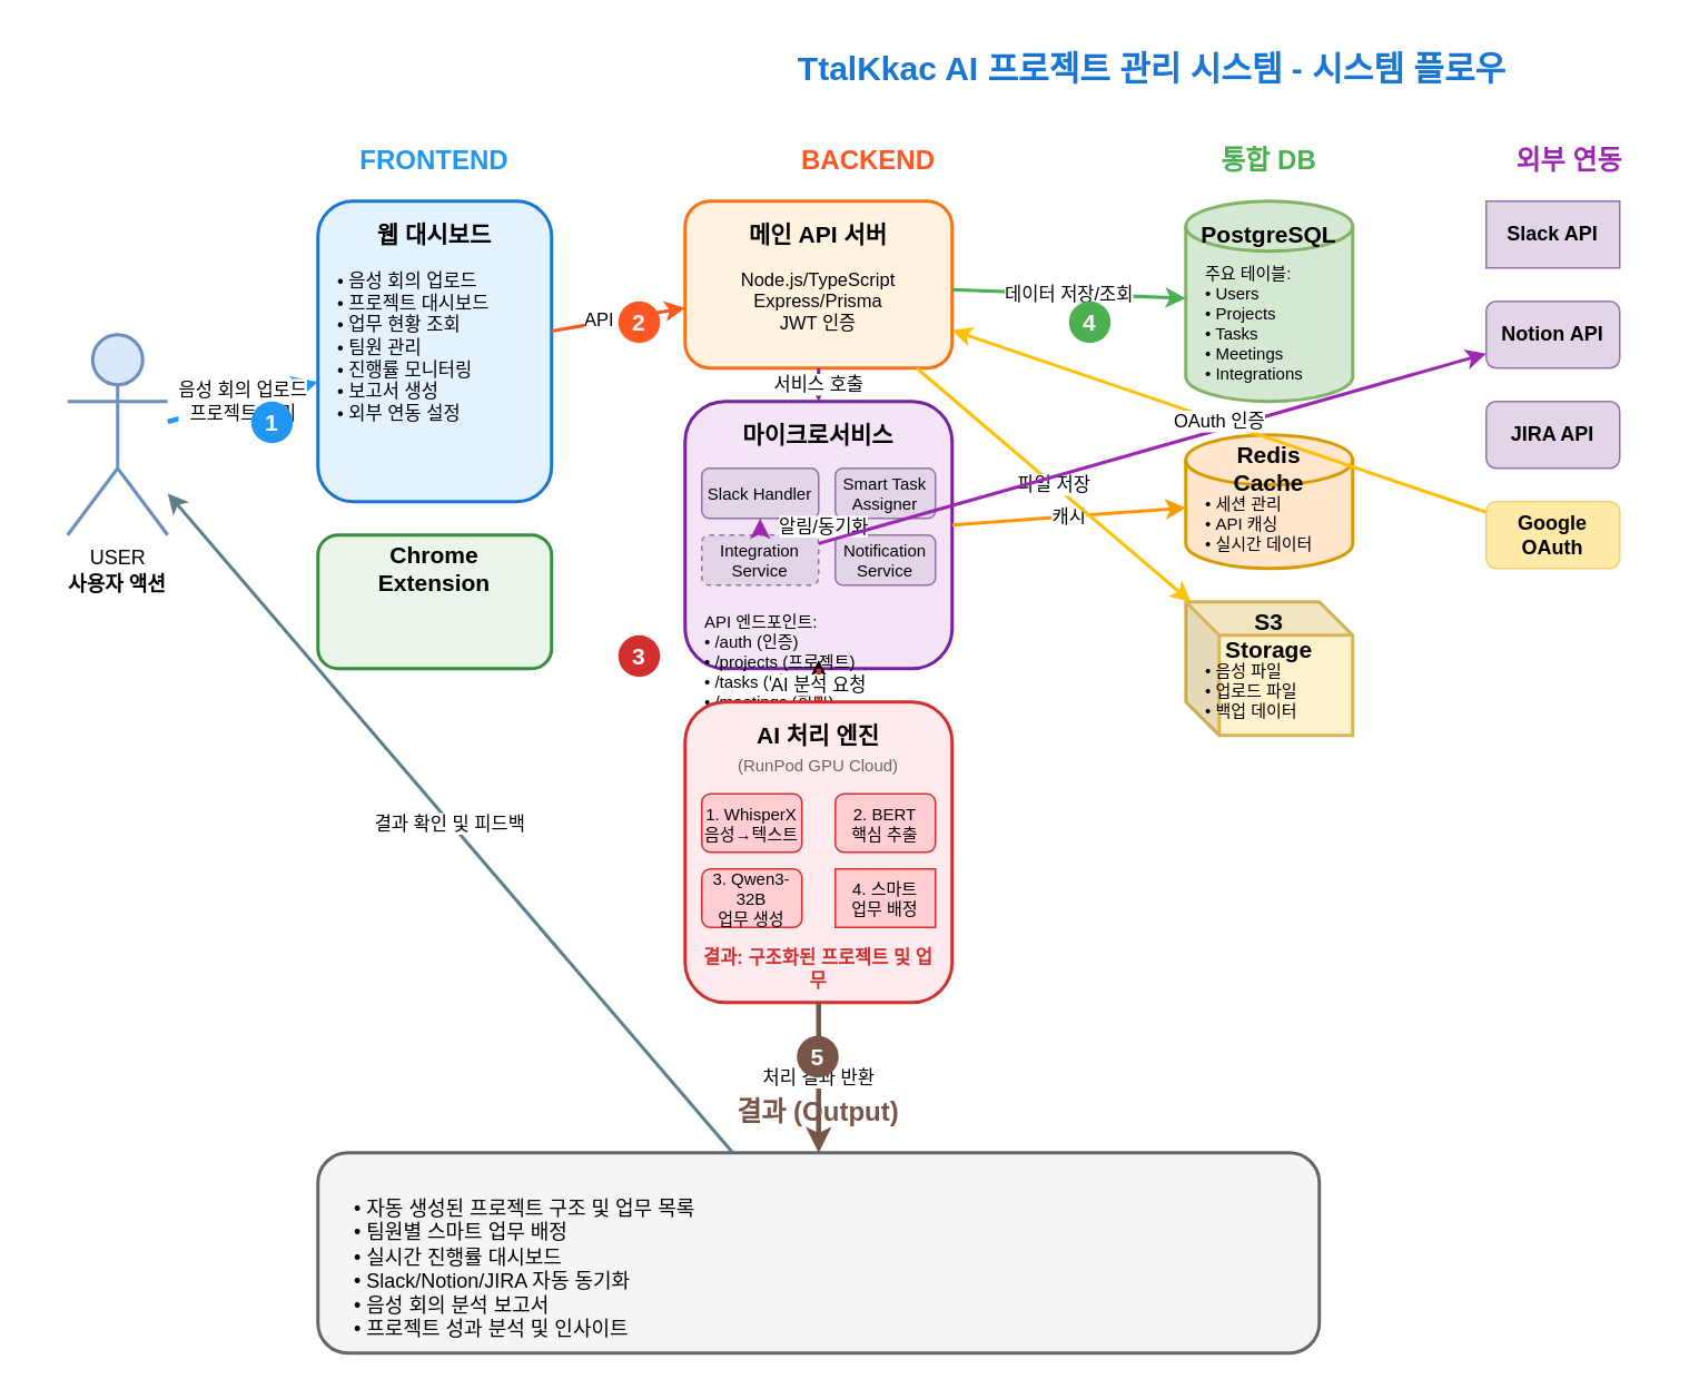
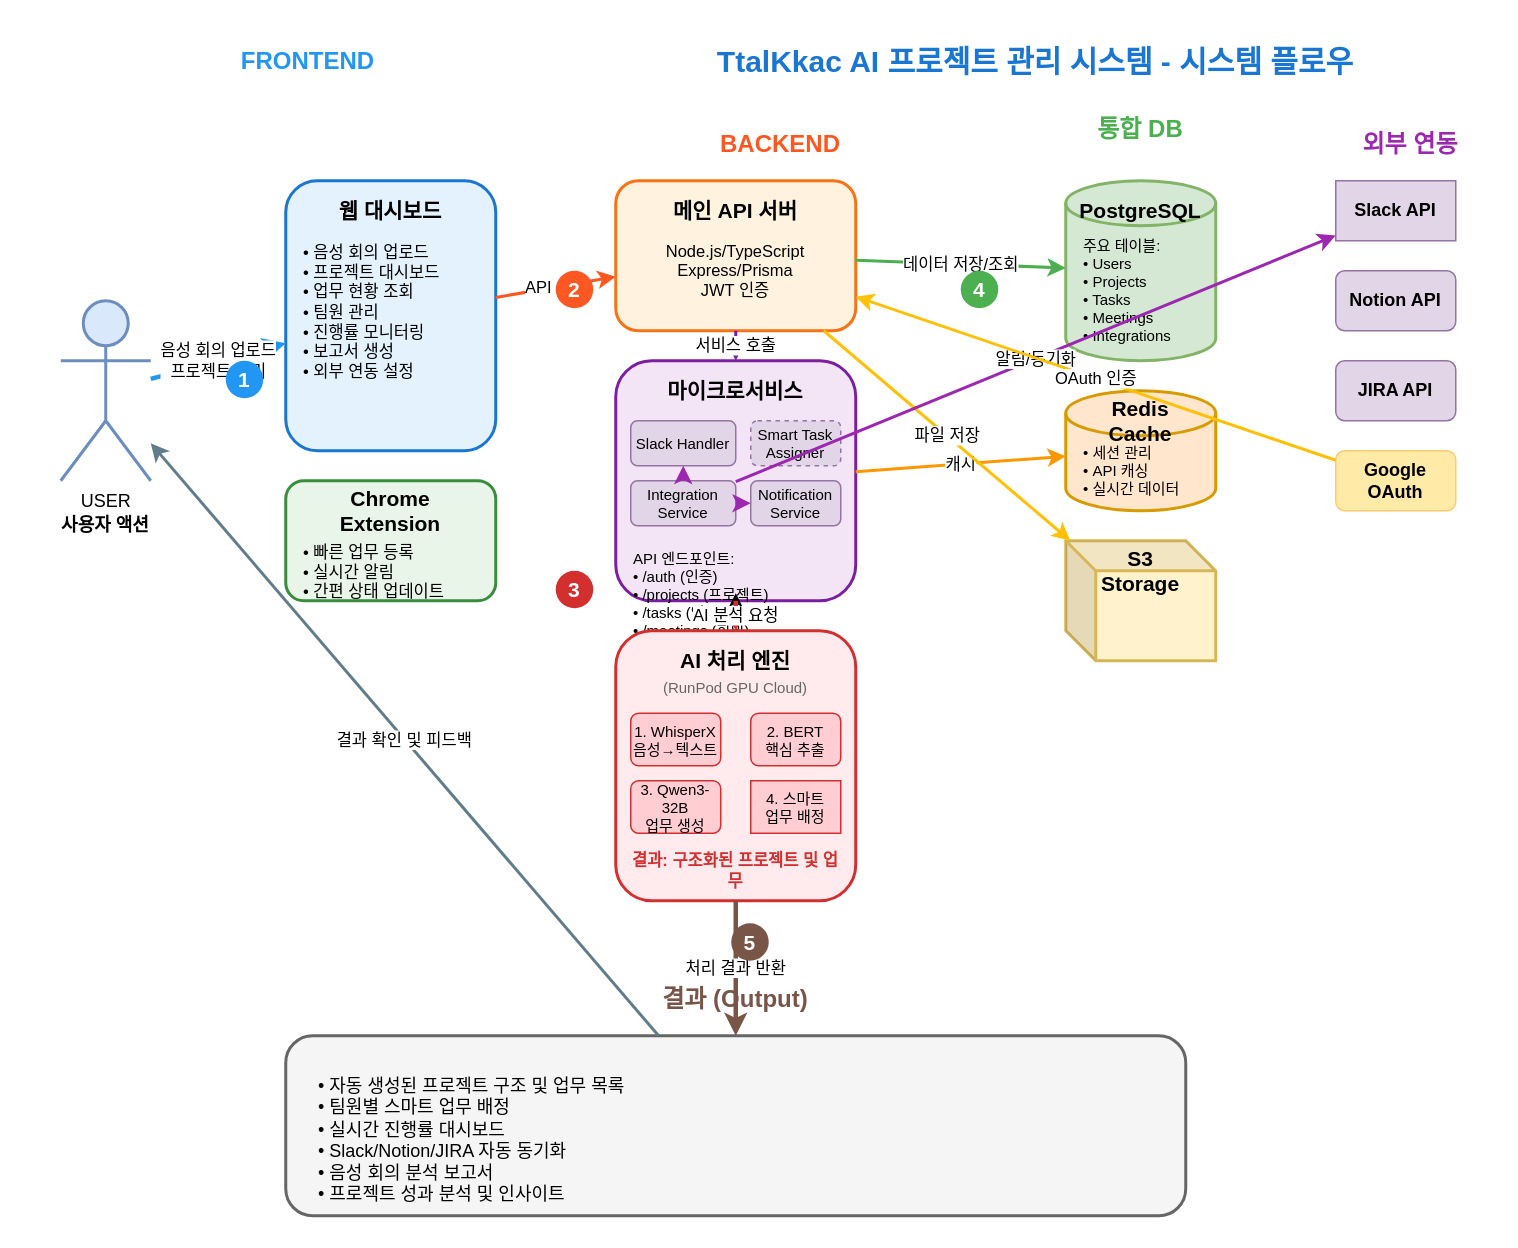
- <mxCell id="5" value="FRONTEND" style="text;html=1;strokeColor=none;fillColor=none;align=center;verticalAlign=middle;whiteSpace=wrap;rounded=0;fontSize=16;fontStyle=1;fontColor=#2196F3;" parent="1" vertex="1"><mxGeometry x="210" y="80" width="100" height="30" as="geometry" /></mxCell>
+ <mxCell id="5" value="FRONTEND" style="text;html=1;strokeColor=none;fillColor=none;align=center;verticalAlign=middle;whiteSpace=wrap;rounded=0;fontSize=16;fontStyle=1;fontColor=#2196F3;" parent="1" vertex="1"><mxGeometry x="155" y="25" width="100" height="30" as="geometry" /></mxCell>
- <mxCell id="32" value="통합 DB" style="text;html=1;strokeColor=none;fillColor=none;align=center;verticalAlign=middle;whiteSpace=wrap;rounded=0;fontSize=16;fontStyle=1;fontColor=#4CAF50;" parent="1" vertex="1"><mxGeometry x="710" y="80" width="100" height="30" as="geometry" /></mxCell>
+ <mxCell id="32" value="통합 DB" style="text;html=1;strokeColor=none;fillColor=none;align=center;verticalAlign=middle;whiteSpace=wrap;rounded=0;fontSize=16;fontStyle=1;fontColor=#4CAF50;" parent="1" vertex="1"><mxGeometry x="710" y="70" width="100" height="30" as="geometry" /></mxCell>
- <mxCell id="58" value="" style="endArrow=classic;html=1;strokeColor=#9C27B0;strokeWidth=2;" parent="1" source="20" target="44" edge="1"><mxGeometry relative="1" as="geometry" /></mxCell>
+ <mxCell id="58" value="" style="endArrow=classic;html=1;strokeColor=#9C27B0;strokeWidth=2;" parent="1" source="20" target="21" edge="1"><mxGeometry relative="1" as="geometry" /></mxCell>
- <mxCell id="19" value="Smart Task&#10;Assigner" style="rounded=1;whiteSpace=wrap;html=1;fillColor=#e1d5e7;strokeColor=#9673a6;fontSize=10;" parent="1" vertex="1"><mxGeometry x="500" y="280" width="60" height="30" as="geometry" /></mxCell>
+ <mxCell id="19" value="Smart Task&#10;Assigner" style="rounded=1;whiteSpace=wrap;html=1;fillColor=#e1d5e7;strokeColor=#9673a6;fontSize=10;dashed=1;" parent="1" vertex="1"><mxGeometry x="500" y="280" width="60" height="30" as="geometry" /></mxCell>
- <mxCell id="57" value="알림/동기화" style="endArrow=classic;html=1;strokeColor=#9C27B0;strokeWidth=2;" parent="1" source="20" target="19" edge="1"><mxGeometry relative="1" as="geometry" /></mxCell>
+ <mxCell id="57" value="알림/동기화" style="endArrow=classic;html=1;strokeColor=#9C27B0;strokeWidth=2;" parent="1" source="20" target="43" edge="1"><mxGeometry relative="1" as="geometry" /></mxCell>
- <mxCell id="20" value="Integration&#10;Service" style="rounded=1;whiteSpace=wrap;html=1;fillColor=#e1d5e7;strokeColor=#9673a6;fontSize=10;dashed=1;" parent="1" vertex="1"><mxGeometry x="420" y="320" width="70" height="30" as="geometry" /></mxCell>
+ <mxCell id="20" value="Integration&#10;Service" style="rounded=1;whiteSpace=wrap;html=1;fillColor=#e1d5e7;strokeColor=#9673a6;fontSize=10;" parent="1" vertex="1"><mxGeometry x="420" y="320" width="70" height="30" as="geometry" /></mxCell>
+ <mxCell id="11" value="• 빠른 업무 등록&#10;• 실시간 알림&#10;• 간편 상태 업데이트" style="text;html=1;strokeColor=none;fillColor=none;align=left;verticalAlign=top;whiteSpace=wrap;rounded=0;fontSize=11;" parent="1" vertex="1"><mxGeometry x="200" y="355" width="120" height="40" as="geometry" /></mxCell>
- <mxCell id="41" value="• 음성 파일&#10;• 업로드 파일&#10;• 백업 데이터" style="text;html=1;strokeColor=none;fillColor=none;align=left;verticalAlign=middle;whiteSpace=wrap;rounded=0;fontSize=10;" parent="1" vertex="1"><mxGeometry x="720" y="395" width="80" height="35" as="geometry" /></mxCell>
- <mxCell id="67" value="5" style="ellipse;whiteSpace=wrap;html=1;aspect=fixed;fillColor=#795548;strokeColor=none;fontColor=white;fontSize=14;fontStyle=1;" parent="1" vertex="1"><mxGeometry x="477" y="620" width="25" height="25" as="geometry" /></mxCell>
+ <mxCell id="67" value="5" style="ellipse;whiteSpace=wrap;html=1;aspect=fixed;fillColor=#795548;strokeColor=none;fontColor=white;fontSize=14;fontStyle=1;" parent="1" vertex="1"><mxGeometry x="487" y="615" width="25" height="25" as="geometry" /></mxCell>
